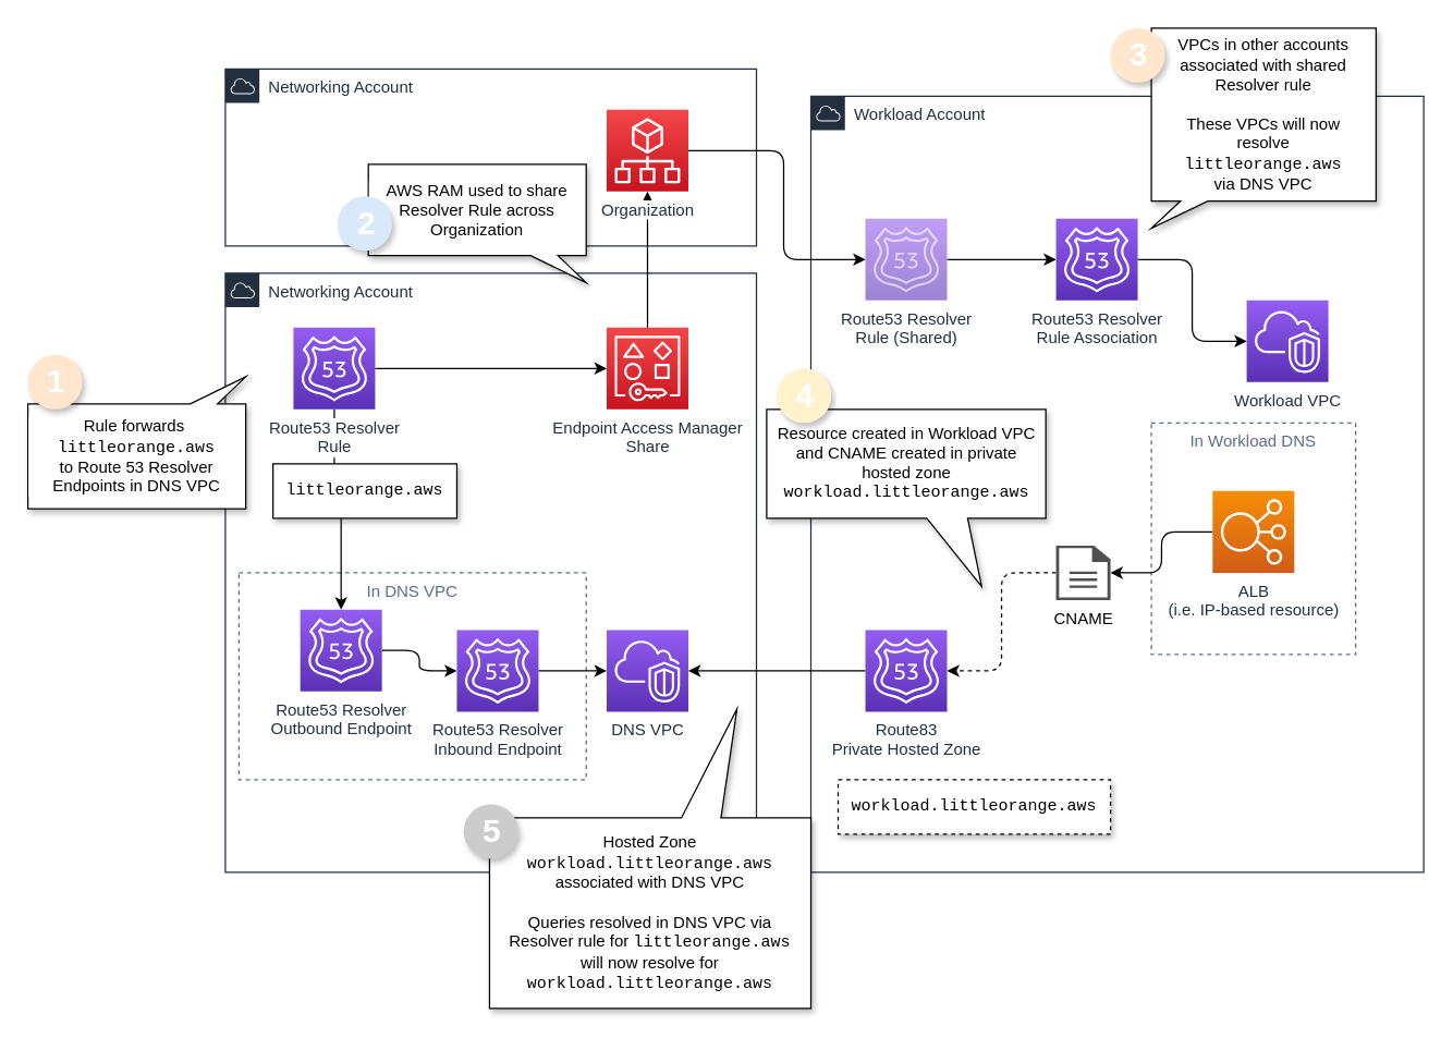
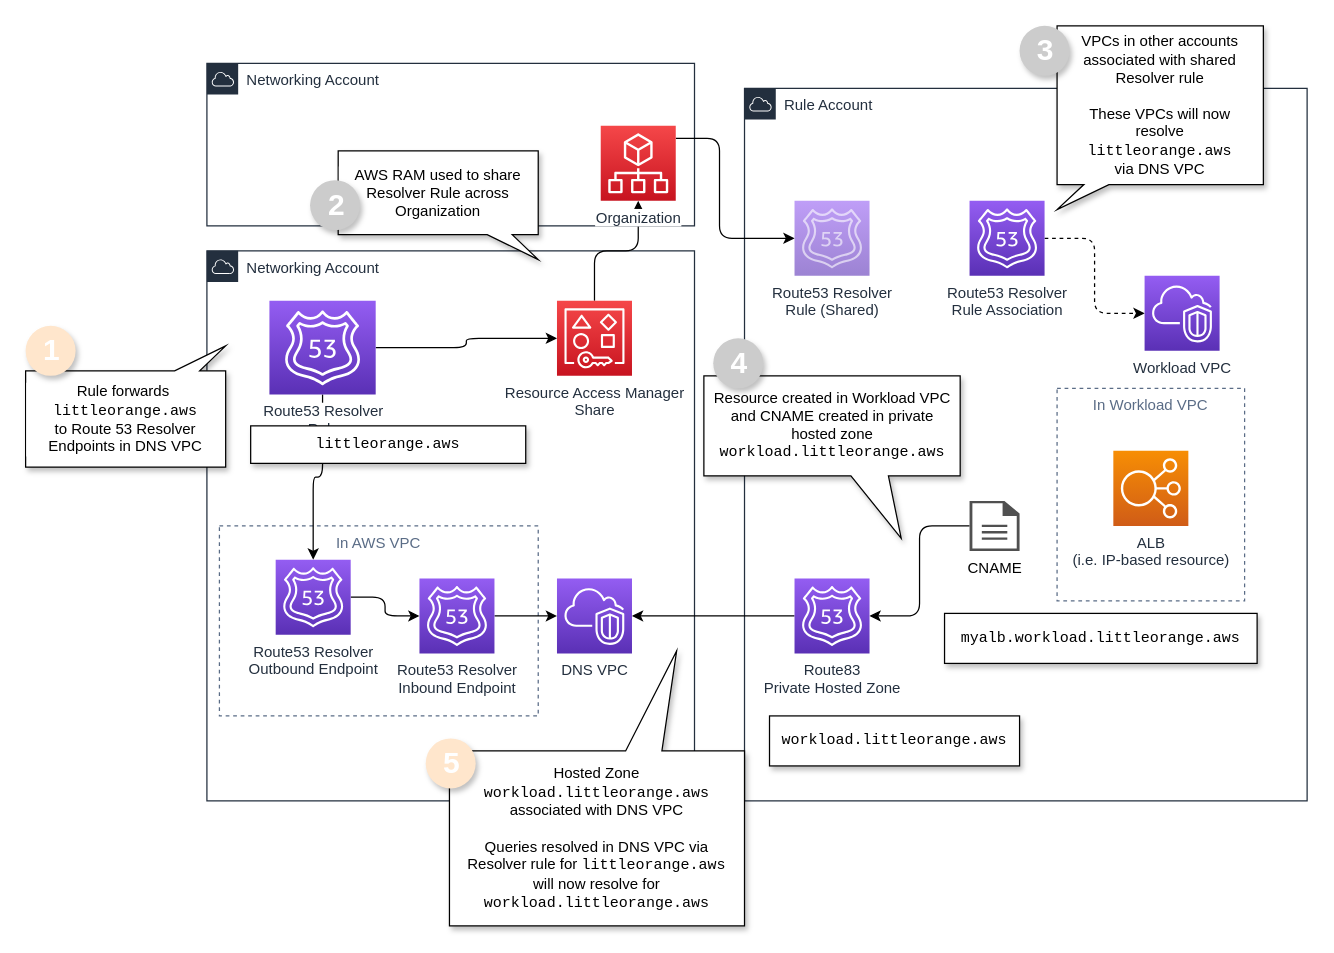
- <mxCell id="38" value="&lt;div&gt;&lt;b style=&quot;color: rgb(255 , 255 , 255) ; font-family: &amp;#34;helvetica&amp;#34; ; font-size: 24px&quot;&gt;3&lt;/b&gt;&lt;/div&gt;" style="ellipse;whiteSpace=wrap;html=1;aspect=fixed;shadow=1;labelBackgroundColor=none;fontFamily=Courier New;fontColor=#333333;strokeColor=none;fillColor=#ffe6cc;align=center;spacingLeft=2;flipV=0;flipH=0;" vertex="1" parent="1"><mxGeometry x="815" y="20" width="40" height="40" as="geometry" /></mxCell>
+ <mxCell id="38" value="&lt;div&gt;&lt;b style=&quot;color: rgb(255 , 255 , 255) ; font-family: &amp;#34;helvetica&amp;#34; ; font-size: 24px&quot;&gt;3&lt;/b&gt;&lt;/div&gt;" style="ellipse;whiteSpace=wrap;html=1;aspect=fixed;shadow=1;labelBackgroundColor=none;fontFamily=Courier New;fontColor=#333333;strokeColor=none;fillColor=#CCCCCC;align=center;spacingLeft=2;flipV=0;flipH=0;" vertex="1" parent="1"><mxGeometry x="815" y="20" width="40" height="40" as="geometry" /></mxCell>
- <mxCell id="2" value="Workload Account" style="points=[[0,0],[0.25,0],[0.5,0],[0.75,0],[1,0],[1,0.25],[1,0.5],[1,0.75],[1,1],[0.75,1],[0.5,1],[0.25,1],[0,1],[0,0.75],[0,0.5],[0,0.25]];outlineConnect=0;gradientColor=none;html=1;whiteSpace=wrap;fontSize=12;fontStyle=0;shape=mxgraph.aws4.group;grIcon=mxgraph.aws4.group_aws_cloud;strokeColor=#232F3E;fillColor=none;verticalAlign=top;align=left;spacingLeft=30;fontColor=#232F3E;dashed=0;" parent="1" vertex="1"><mxGeometry x="595" y="70" width="450" height="570" as="geometry" /></mxCell>
+ <mxCell id="2" value="Rule Account" style="points=[[0,0],[0.25,0],[0.5,0],[0.75,0],[1,0],[1,0.25],[1,0.5],[1,0.75],[1,1],[0.75,1],[0.5,1],[0.25,1],[0,1],[0,0.75],[0,0.5],[0,0.25]];outlineConnect=0;gradientColor=none;html=1;whiteSpace=wrap;fontSize=12;fontStyle=0;shape=mxgraph.aws4.group;grIcon=mxgraph.aws4.group_aws_cloud;strokeColor=#232F3E;fillColor=none;verticalAlign=top;align=left;spacingLeft=30;fontColor=#232F3E;dashed=0;" parent="1" vertex="1"><mxGeometry x="595" y="70" width="450" height="570" as="geometry" /></mxCell>
- <mxCell id="30" value="Organization" style="points=[[0,0,0],[0.25,0,0],[0.5,0,0],[0.75,0,0],[1,0,0],[0,1,0],[0.25,1,0],[0.5,1,0],[0.75,1,0],[1,1,0],[0,0.25,0],[0,0.5,0],[0,0.75,0],[1,0.25,0],[1,0.5,0],[1,0.75,0]];outlineConnect=0;fontColor=#232F3E;gradientColor=#F54749;gradientDirection=north;fillColor=#C7131F;strokeColor=#ffffff;dashed=0;verticalLabelPosition=bottom;verticalAlign=top;align=center;html=1;fontSize=12;fontStyle=0;aspect=fixed;shape=mxgraph.aws4.resourceIcon;resIcon=mxgraph.aws4.organizations;shadow=0;labelBackgroundColor=#ffffff;" vertex="1" parent="1"><mxGeometry x="445" y="80" width="60" height="60" as="geometry" /></mxCell>
+ <mxCell id="30" value="Organization" style="points=[[0,0,0],[0.25,0,0],[0.5,0,0],[0.75,0,0],[1,0,0],[0,1,0],[0.25,1,0],[0.5,1,0],[0.75,1,0],[1,1,0],[0,0.25,0],[0,0.5,0],[0,0.75,0],[1,0.25,0],[1,0.5,0],[1,0.75,0]];outlineConnect=0;fontColor=#232F3E;gradientColor=#F54749;gradientDirection=north;fillColor=#C7131F;strokeColor=#ffffff;dashed=0;verticalLabelPosition=bottom;verticalAlign=top;align=center;html=1;fontSize=12;fontStyle=0;aspect=fixed;shape=mxgraph.aws4.resourceIcon;resIcon=mxgraph.aws4.organizations;shadow=0;labelBackgroundColor=#ffffff;" vertex="1" parent="1"><mxGeometry x="480" y="100" width="60" height="60" as="geometry" /></mxCell>
- <mxCell id="36" value="&lt;div&gt;&lt;b style=&quot;color: rgb(255 , 255 , 255) ; font-family: &amp;#34;helvetica&amp;#34; ; font-size: 24px&quot;&gt;2&lt;/b&gt;&lt;/div&gt;" style="ellipse;whiteSpace=wrap;html=1;aspect=fixed;shadow=1;labelBackgroundColor=none;fontFamily=Courier New;fontColor=#333333;strokeColor=none;fillColor=#dae8fc;align=center;spacingLeft=2;flipV=0;" vertex="1" parent="1"><mxGeometry x="247.5" y="143.5" width="40" height="40" as="geometry" /></mxCell>
+ <mxCell id="36" value="&lt;div&gt;&lt;b style=&quot;color: rgb(255 , 255 , 255) ; font-family: &amp;#34;helvetica&amp;#34; ; font-size: 24px&quot;&gt;2&lt;/b&gt;&lt;/div&gt;" style="ellipse;whiteSpace=wrap;html=1;aspect=fixed;shadow=1;labelBackgroundColor=none;fontFamily=Courier New;fontColor=#333333;strokeColor=none;fillColor=#CCCCCC;align=center;spacingLeft=2;flipV=0;" vertex="1" parent="1"><mxGeometry x="247.5" y="143.5" width="40" height="40" as="geometry" /></mxCell>
- <mxCell id="17" style="edgeStyle=orthogonalEdgeStyle;rounded=1;orthogonalLoop=1;jettySize=auto;html=1;endArrow=classic;endFill=1;fontFamily=Courier New;" edge="1" parent="1" source="18" target="20"><mxGeometry relative="1" as="geometry" /></mxCell>
- <mxCell id="19" style="edgeStyle=orthogonalEdgeStyle;rounded=1;orthogonalLoop=1;jettySize=auto;html=1;endArrow=classic;endFill=1;fontFamily=Courier New;" edge="1" parent="1" source="20" target="7"><mxGeometry relative="1" as="geometry" /></mxCell>
+ <mxCell id="19" style="edgeStyle=orthogonalEdgeStyle;rounded=1;orthogonalLoop=1;jettySize=auto;html=1;endArrow=classic;endFill=1;fontFamily=Courier New;dashed=1;" edge="1" parent="1" source="20" target="7"><mxGeometry relative="1" as="geometry" /></mxCell>
- <mxCell id="14" value="Route53 Resolver&lt;br&gt;Rule" style="points=[[0,0,0],[0.25,0,0],[0.5,0,0],[0.75,0,0],[1,0,0],[0,1,0],[0.25,1,0],[0.5,1,0],[0.75,1,0],[1,1,0],[0,0.25,0],[0,0.5,0],[0,0.75,0],[1,0.25,0],[1,0.5,0],[1,0.75,0]];outlineConnect=0;fontColor=#232F3E;gradientColor=#945DF2;gradientDirection=north;fillColor=#5A30B5;strokeColor=#ffffff;dashed=0;verticalLabelPosition=bottom;verticalAlign=top;align=center;html=1;fontSize=12;fontStyle=0;aspect=fixed;shape=mxgraph.aws4.resourceIcon;resIcon=mxgraph.aws4.route_53;shadow=0;labelBackgroundColor=#ffffff;" vertex="1" parent="1"><mxGeometry x="215" y="240" width="60" height="60" as="geometry" /></mxCell>
+ <mxCell id="14" value="Route53 Resolver&lt;br&gt;Rule" style="points=[[0,0,0],[0.25,0,0],[0.5,0,0],[0.75,0,0],[1,0,0],[0,1,0],[0.25,1,0],[0.5,1,0],[0.75,1,0],[1,1,0],[0,0.25,0],[0,0.5,0],[0,0.75,0],[1,0.25,0],[1,0.5,0],[1,0.75,0]];outlineConnect=0;fontColor=#232F3E;gradientColor=#945DF2;gradientDirection=north;fillColor=#5A30B5;strokeColor=#ffffff;dashed=0;verticalLabelPosition=bottom;verticalAlign=top;align=center;html=1;fontSize=12;fontStyle=0;aspect=fixed;shape=mxgraph.aws4.resourceIcon;resIcon=mxgraph.aws4.route_53;shadow=0;labelBackgroundColor=#ffffff;" vertex="1" parent="1"><mxGeometry x="215" y="240" width="85" height="75" as="geometry" /></mxCell>
- <mxCell id="40" value="&lt;div&gt;&lt;b style=&quot;color: rgb(255 , 255 , 255) ; font-family: &amp;#34;helvetica&amp;#34; ; font-size: 24px&quot;&gt;4&lt;/b&gt;&lt;/div&gt;" style="ellipse;whiteSpace=wrap;html=1;aspect=fixed;shadow=1;labelBackgroundColor=none;fontFamily=Courier New;fontColor=#333333;strokeColor=none;fillColor=#fff2cc;align=center;spacingLeft=2;flipV=0;flipH=0;" vertex="1" parent="1"><mxGeometry x="570" y="270" width="40" height="40" as="geometry" /></mxCell>
+ <mxCell id="40" value="&lt;div&gt;&lt;b style=&quot;color: rgb(255 , 255 , 255) ; font-family: &amp;#34;helvetica&amp;#34; ; font-size: 24px&quot;&gt;4&lt;/b&gt;&lt;/div&gt;" style="ellipse;whiteSpace=wrap;html=1;aspect=fixed;shadow=1;labelBackgroundColor=none;fontFamily=Courier New;fontColor=#333333;strokeColor=none;fillColor=#CCCCCC;align=center;spacingLeft=2;flipV=0;flipH=0;" vertex="1" parent="1"><mxGeometry x="570" y="270" width="40" height="40" as="geometry" /></mxCell>
- <mxCell id="16" value="Endpoint Access Manager&lt;br&gt;Share" style="points=[[0,0,0],[0.25,0,0],[0.5,0,0],[0.75,0,0],[1,0,0],[0,1,0],[0.25,1,0],[0.5,1,0],[0.75,1,0],[1,1,0],[0,0.25,0],[0,0.5,0],[0,0.75,0],[1,0.25,0],[1,0.5,0],[1,0.75,0]];outlineConnect=0;fontColor=#232F3E;gradientColor=#F54749;gradientDirection=north;fillColor=#C7131F;strokeColor=#ffffff;dashed=0;verticalLabelPosition=bottom;verticalAlign=top;align=center;html=1;fontSize=12;fontStyle=0;aspect=fixed;shape=mxgraph.aws4.resourceIcon;resIcon=mxgraph.aws4.resource_access_manager;shadow=0;labelBackgroundColor=#ffffff;" vertex="1" parent="1"><mxGeometry x="445" y="240" width="60" height="60" as="geometry" /></mxCell>
+ <mxCell id="16" value="Resource Access Manager&lt;br&gt;Share" style="points=[[0,0,0],[0.25,0,0],[0.5,0,0],[0.75,0,0],[1,0,0],[0,1,0],[0.25,1,0],[0.5,1,0],[0.75,1,0],[1,1,0],[0,0.25,0],[0,0.5,0],[0,0.75,0],[1,0.25,0],[1,0.5,0],[1,0.75,0]];outlineConnect=0;fontColor=#232F3E;gradientColor=#F54749;gradientDirection=north;fillColor=#C7131F;strokeColor=#ffffff;dashed=0;verticalLabelPosition=bottom;verticalAlign=top;align=center;html=1;fontSize=12;fontStyle=0;aspect=fixed;shape=mxgraph.aws4.resourceIcon;resIcon=mxgraph.aws4.resource_access_manager;shadow=0;labelBackgroundColor=#ffffff;" vertex="1" parent="1"><mxGeometry x="445" y="240" width="60" height="60" as="geometry" /></mxCell>
- <mxCell id="3" value="In Workload DNS" style="fillColor=none;strokeColor=#5A6C86;dashed=1;verticalAlign=top;fontStyle=0;fontColor=#5A6C86;shadow=0;labelBackgroundColor=#ffffff;" vertex="1" parent="1"><mxGeometry x="845" y="310" width="150" height="170" as="geometry" /></mxCell>
+ <mxCell id="3" value="In Workload VPC" style="fillColor=none;strokeColor=#5A6C86;dashed=1;verticalAlign=top;fontStyle=0;fontColor=#5A6C86;shadow=0;labelBackgroundColor=#ffffff;" vertex="1" parent="1"><mxGeometry x="845" y="310" width="150" height="170" as="geometry" /></mxCell>
- <mxCell id="32" value="littleorange.aws" style="rounded=0;whiteSpace=wrap;html=1;shadow=1;labelBackgroundColor=#ffffff;fontFamily=Courier New;" vertex="1" parent="1"><mxGeometry x="200" y="340" width="135" height="40" as="geometry" /></mxCell>
+ <mxCell id="32" value="littleorange.aws" style="rounded=0;whiteSpace=wrap;html=1;shadow=1;labelBackgroundColor=#ffffff;fontFamily=Courier New;" vertex="1" parent="1"><mxGeometry x="200" y="340" width="220" height="30" as="geometry" /></mxCell>
- <mxCell id="21" style="edgeStyle=orthogonalEdgeStyle;rounded=1;orthogonalLoop=1;jettySize=auto;html=1;endArrow=classic;endFill=1;fontFamily=Courier New;" edge="1" parent="1" source="22" target="24"><mxGeometry relative="1" as="geometry" /></mxCell>
- <mxCell id="5" value="In DNS VPC" style="fillColor=none;strokeColor=#5A6C86;dashed=1;verticalAlign=top;fontStyle=0;fontColor=#5A6C86;shadow=0;labelBackgroundColor=#ffffff;" vertex="1" parent="1"><mxGeometry x="175" y="420" width="255" height="152" as="geometry" /></mxCell>
+ <mxCell id="5" value="In AWS VPC" style="fillColor=none;strokeColor=#5A6C86;dashed=1;verticalAlign=top;fontStyle=0;fontColor=#5A6C86;shadow=0;labelBackgroundColor=#ffffff;" vertex="1" parent="1"><mxGeometry x="175" y="420" width="255" height="152" as="geometry" /></mxCell>
- <mxCell id="23" style="edgeStyle=orthogonalEdgeStyle;rounded=1;orthogonalLoop=1;jettySize=auto;html=1;endArrow=classic;endFill=1;fontFamily=Courier New;dashed=1;" edge="1" parent="1" source="24" target="11"><mxGeometry relative="1" as="geometry"><Array as="points"><mxPoint x="735" y="420" /><mxPoint x="735" y="492" /></Array></mxGeometry></mxCell>
+ <mxCell id="23" style="edgeStyle=orthogonalEdgeStyle;rounded=1;orthogonalLoop=1;jettySize=auto;html=1;endArrow=classic;endFill=1;fontFamily=Courier New;" edge="1" parent="1" source="24" target="11"><mxGeometry relative="1" as="geometry"><Array as="points"><mxPoint x="735" y="420" /><mxPoint x="735" y="492" /></Array></mxGeometry></mxCell>
+ <mxCell id="33" value="myalb.workload.littleorange.aws" style="rounded=0;whiteSpace=wrap;html=1;shadow=1;labelBackgroundColor=#ffffff;fontFamily=Courier New;" vertex="1" parent="1"><mxGeometry x="755" y="490" width="250" height="40" as="geometry" /></mxCell>
- <mxCell id="31" value="workload.littleorange.aws" style="rounded=0;whiteSpace=wrap;html=1;shadow=1;labelBackgroundColor=#ffffff;fontFamily=Courier New;dashed=1;" vertex="1" parent="1"><mxGeometry x="615" y="572" width="200" height="40" as="geometry" /></mxCell>
+ <mxCell id="31" value="workload.littleorange.aws" style="rounded=0;whiteSpace=wrap;html=1;shadow=1;labelBackgroundColor=#ffffff;fontFamily=Courier New;" vertex="1" parent="1"><mxGeometry x="615" y="572" width="200" height="40" as="geometry" /></mxCell>
- <mxCell id="42" value="&lt;div&gt;&lt;b style=&quot;color: rgb(255 , 255 , 255) ; font-family: &amp;#34;helvetica&amp;#34; ; font-size: 24px&quot;&gt;5&lt;/b&gt;&lt;/div&gt;" style="ellipse;whiteSpace=wrap;html=1;aspect=fixed;shadow=1;labelBackgroundColor=none;fontFamily=Courier New;fontColor=#333333;strokeColor=none;fillColor=#CCCCCC;align=center;spacingLeft=2;flipV=0;flipH=0;" vertex="1" parent="1"><mxGeometry x="340" y="590" width="40" height="40" as="geometry" /></mxCell>
+ <mxCell id="42" value="&lt;div&gt;&lt;b style=&quot;color: rgb(255 , 255 , 255) ; font-family: &amp;#34;helvetica&amp;#34; ; font-size: 24px&quot;&gt;5&lt;/b&gt;&lt;/div&gt;" style="ellipse;whiteSpace=wrap;html=1;aspect=fixed;shadow=1;labelBackgroundColor=none;fontFamily=Courier New;fontColor=#333333;strokeColor=none;fillColor=#ffe6cc;align=center;spacingLeft=2;flipV=0;flipH=0;" vertex="1" parent="1"><mxGeometry x="340" y="590" width="40" height="40" as="geometry" /></mxCell>
